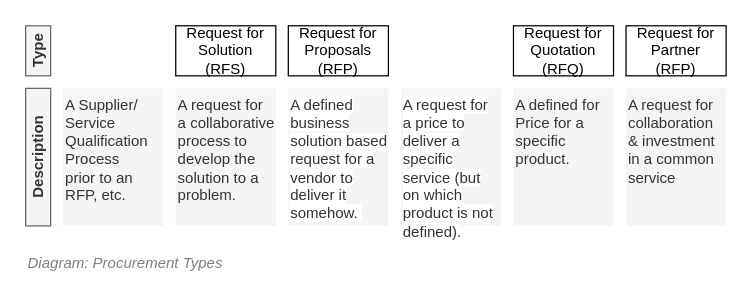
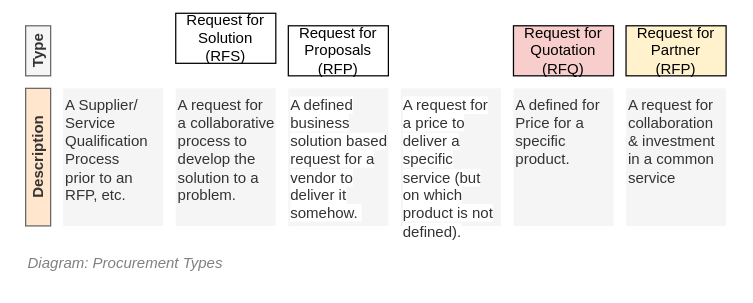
- <mxCell id="8" value="Request for Solution (RFS)" style="rounded=0;whiteSpace=wrap;html=1;" vertex="1" parent="1"><mxGeometry x="140" y="20" width="80" height="40" as="geometry" /></mxCell>
+ <mxCell id="8" value="Request for Solution (RFS)" style="rounded=0;whiteSpace=wrap;html=1;" vertex="1" parent="1"><mxGeometry x="140" y="10" width="80" height="40" as="geometry" /></mxCell>
- <mxCell id="4" value="Request for Quotation&lt;br&gt;(RFQ)" style="rounded=0;whiteSpace=wrap;html=1;" vertex="1" parent="1"><mxGeometry x="410" y="20" width="80" height="40" as="geometry" /></mxCell>
+ <mxCell id="4" value="Request for Quotation&lt;br&gt;(RFQ)" style="rounded=0;whiteSpace=wrap;html=1;fillColor=#f8cecc;" vertex="1" parent="1"><mxGeometry x="410" y="20" width="80" height="40" as="geometry" /></mxCell>
- <mxCell id="10" value="Request for Partner&lt;br&gt;(RFP)" style="rounded=0;whiteSpace=wrap;html=1;" vertex="1" parent="1"><mxGeometry x="500" y="20" width="80" height="40" as="geometry" /></mxCell>
+ <mxCell id="10" value="Request for Partner&lt;br&gt;(RFP)" style="rounded=0;whiteSpace=wrap;html=1;fillColor=#fff2cc;" vertex="1" parent="1"><mxGeometry x="500" y="20" width="80" height="40" as="geometry" /></mxCell>
- <mxCell id="13" value="Description" style="rounded=0;whiteSpace=wrap;html=1;align=center;horizontal=0;fillColor=#f5f5f5;strokeColor=#666666;fontColor=#333333;fontStyle=1" vertex="1" parent="1"><mxGeometry x="20" y="70" width="20" height="110" as="geometry" /></mxCell>
+ <mxCell id="13" value="Description" style="rounded=0;whiteSpace=wrap;html=1;align=center;horizontal=0;fillColor=#ffe6cc;strokeColor=#666666;fontColor=#333333;fontStyle=1;" vertex="1" parent="1"><mxGeometry x="20" y="70" width="20" height="110" as="geometry" /></mxCell>
